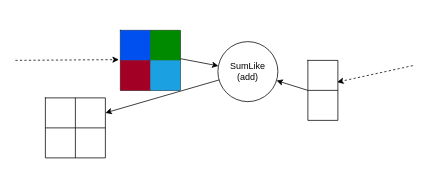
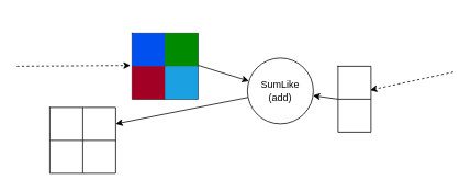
- <mxCell id="6" value="SumLike&lt;br&gt;(add)" style="ellipse;whiteSpace=wrap;html=1;aspect=fixed;fillColor=none;gradientColor=none;" parent="1" vertex="1"><mxGeometry x="290" y="55" width="80" height="80" as="geometry" /></mxCell>
+ <mxCell id="6" value="SumLike&lt;br&gt;(add)" style="ellipse;whiteSpace=wrap;html=1;aspect=fixed;fillColor=none;gradientColor=none;" parent="1" vertex="1"><mxGeometry x="300" y="70" width="80" height="80" as="geometry" /></mxCell>
